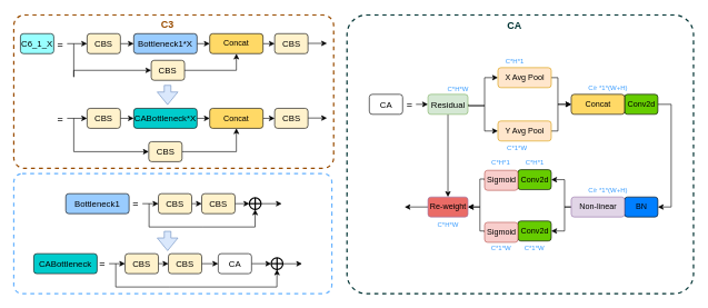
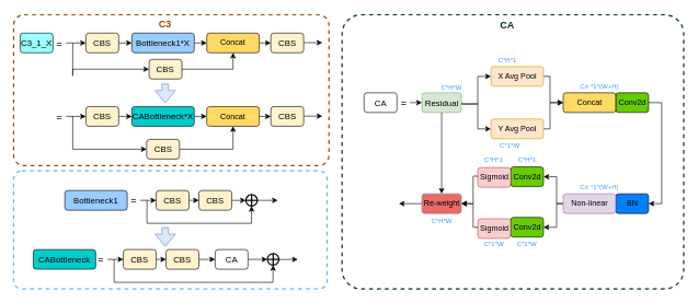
- <mxCell id="18" value="C6_1_X" style="rounded=1;whiteSpace=wrap;html=1;fillColor=#99FFFF;strokeColor=#000000;fontSize=13;" vertex="1" parent="1"><mxGeometry x="30" y="50" width="50" height="30" as="geometry" /></mxCell>
+ <mxCell id="18" value="C3_1_X" style="rounded=1;whiteSpace=wrap;html=1;fillColor=#99FFFF;strokeColor=#000000;fontSize=13;" vertex="1" parent="1"><mxGeometry x="30" y="50" width="50" height="30" as="geometry" /></mxCell>
